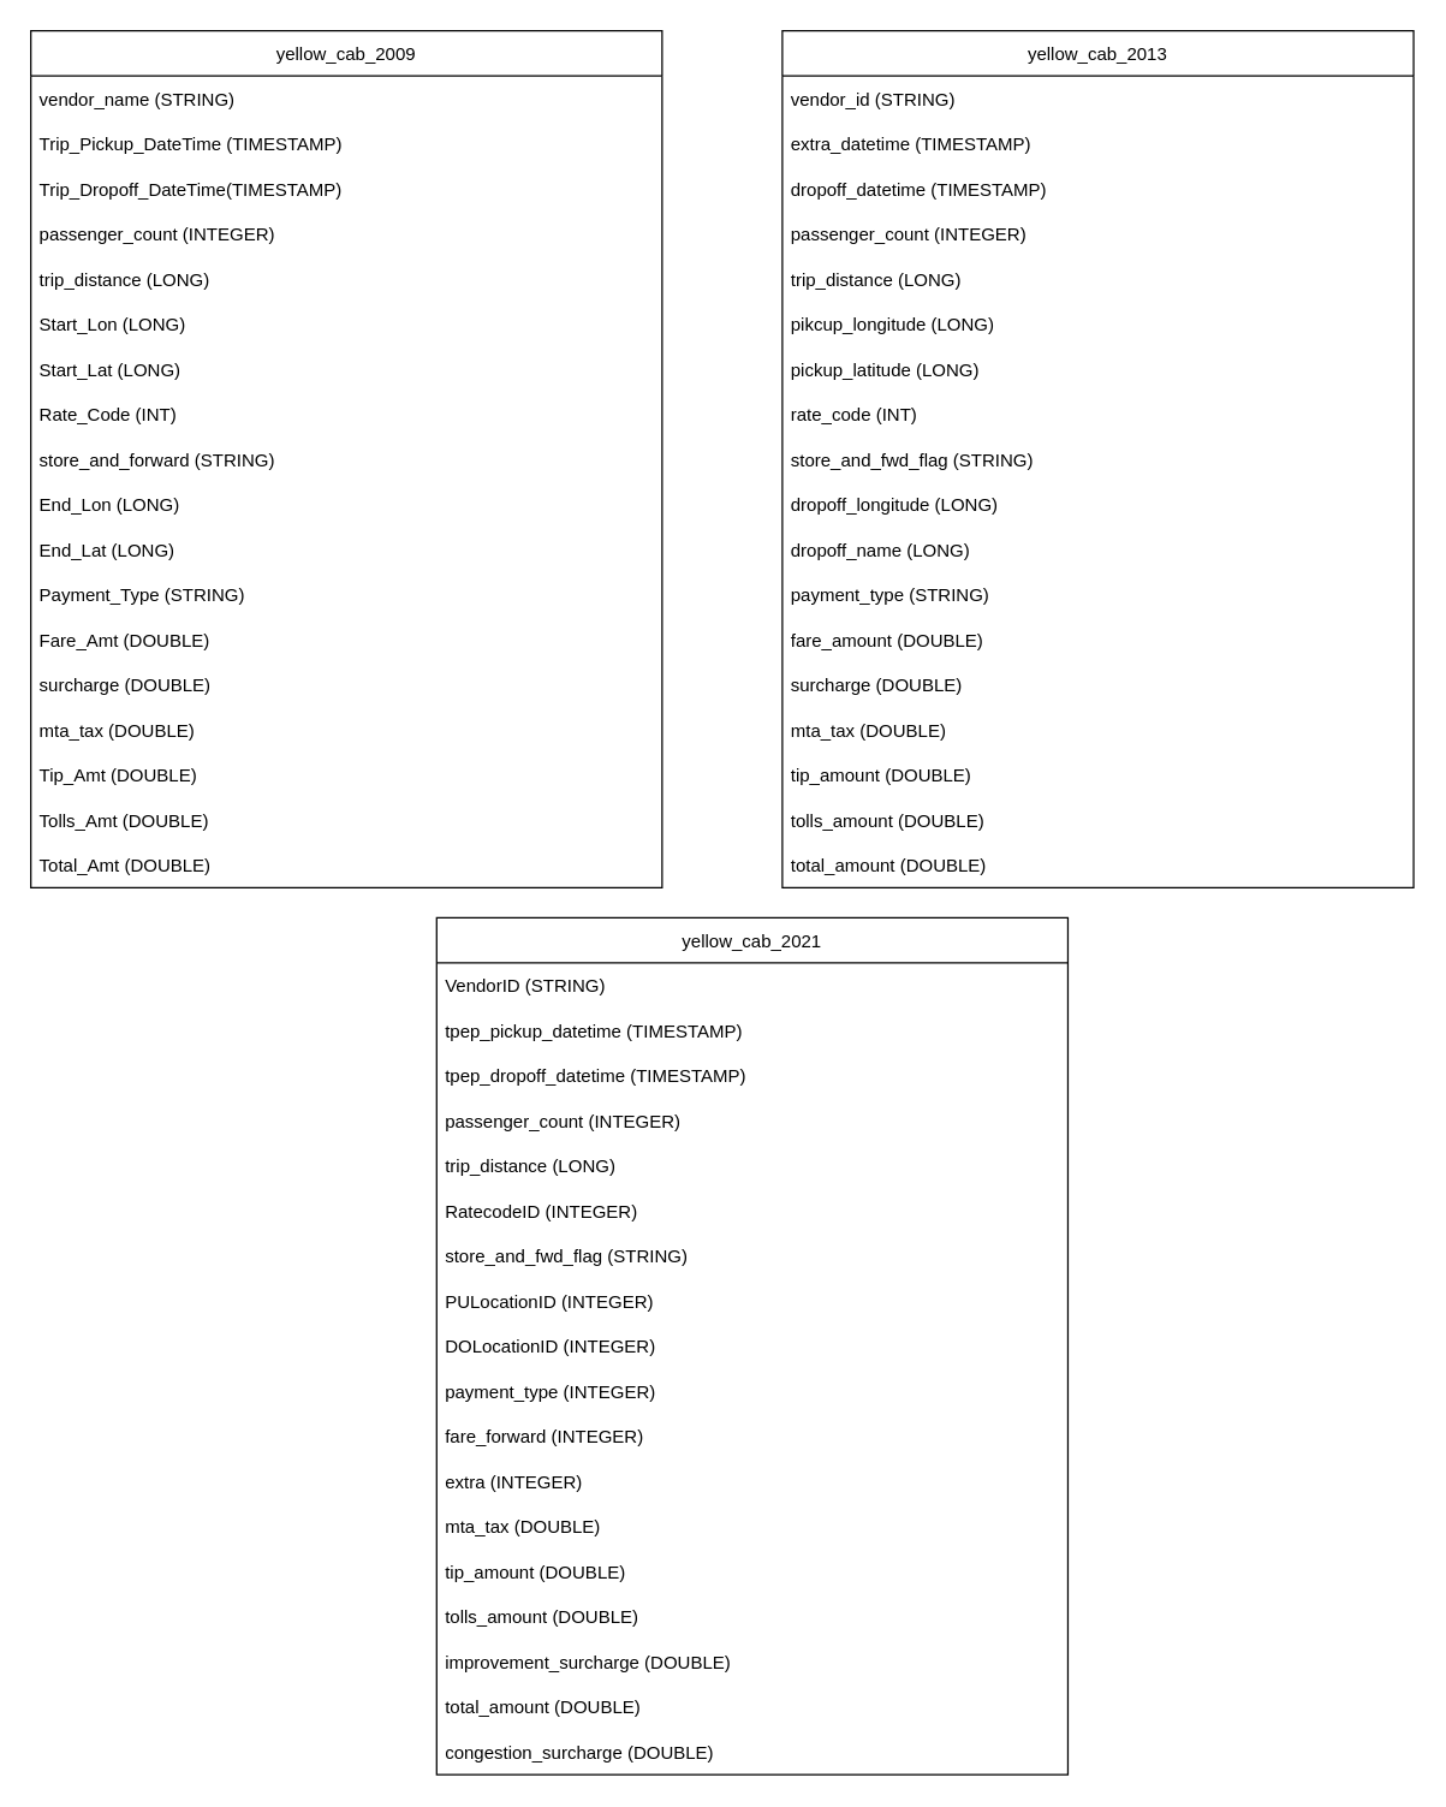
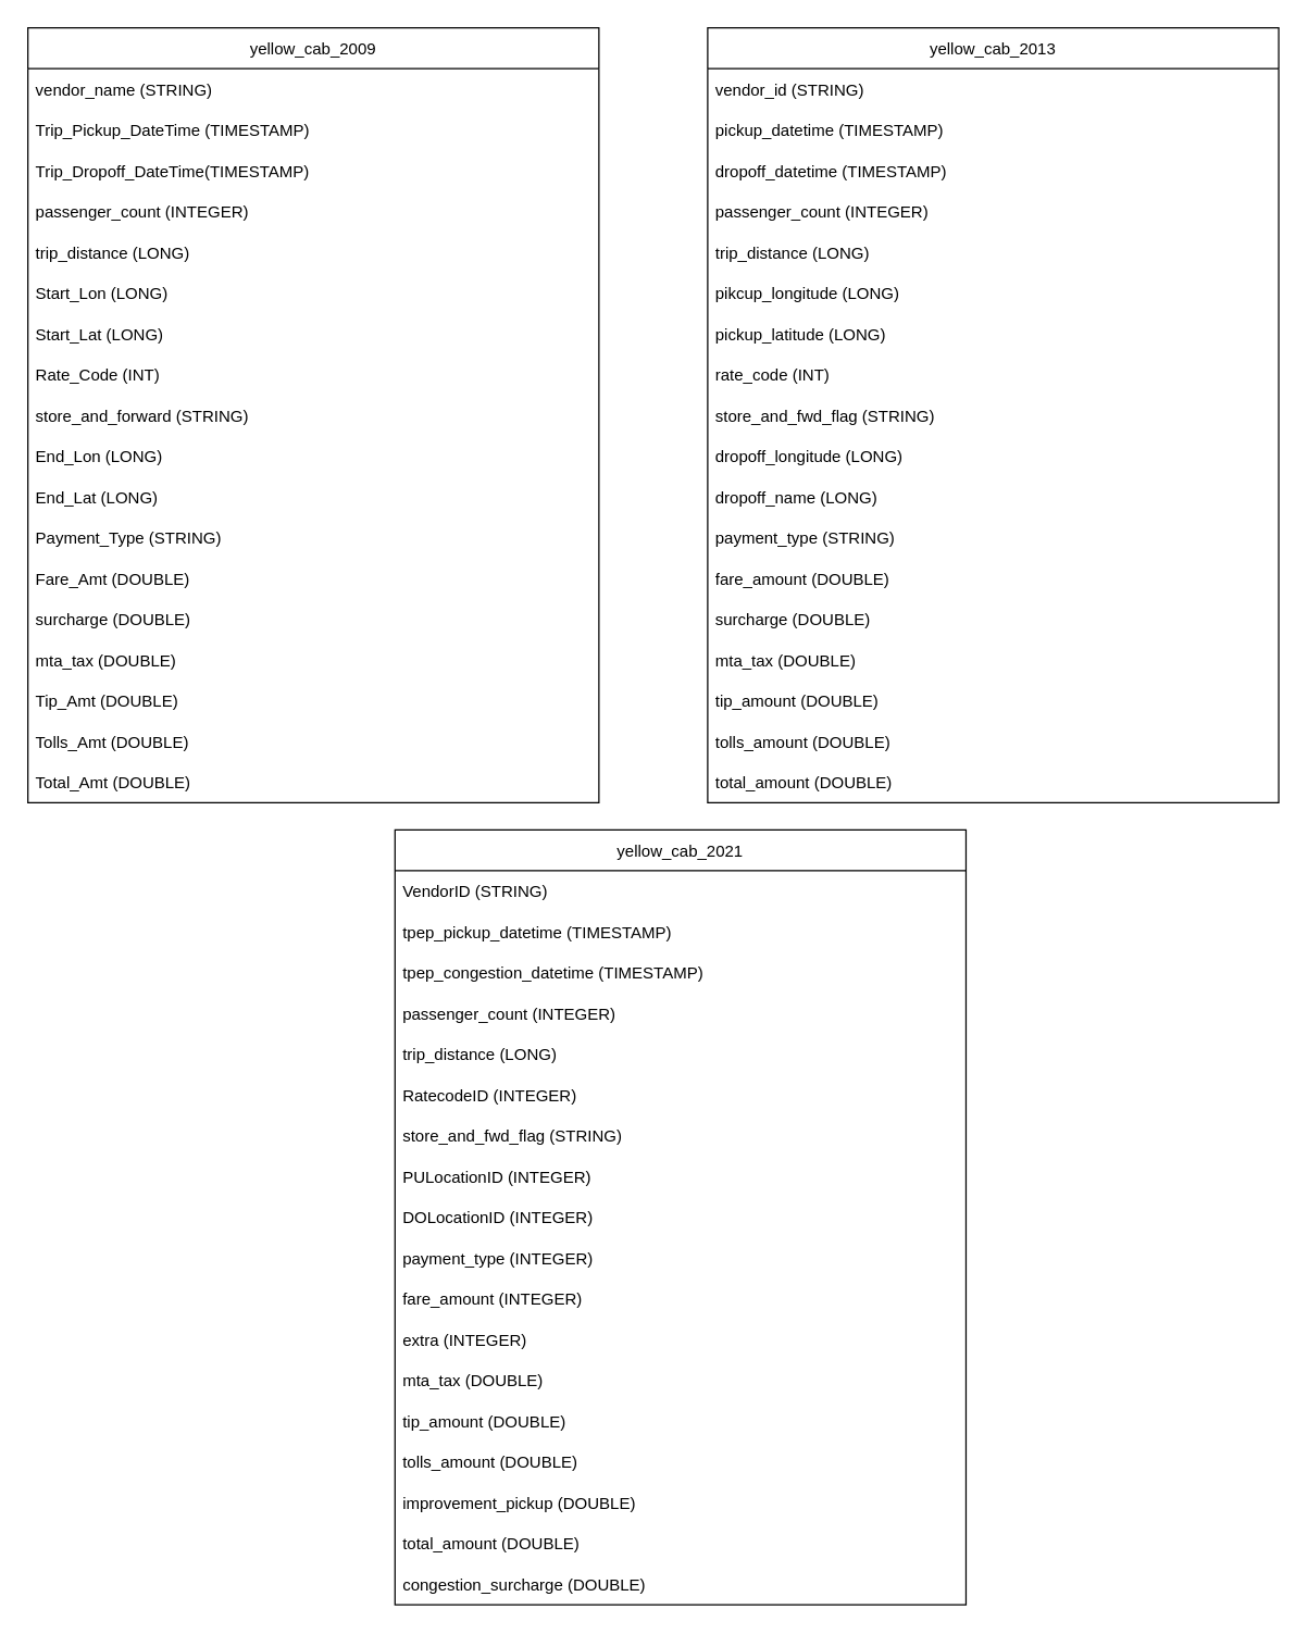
- <mxCell id="23" value="extra_datetime (TIMESTAMP)" style="text;strokeColor=none;fillColor=none;align=left;verticalAlign=middle;spacingLeft=4;spacingRight=4;overflow=hidden;points=[[0,0.5],[1,0.5]];portConstraint=eastwest;rotatable=0;" vertex="1" parent="21"><mxGeometry y="60" width="420" height="30" as="geometry" /></mxCell>
+ <mxCell id="23" value="pickup_datetime (TIMESTAMP)" style="text;strokeColor=none;fillColor=none;align=left;verticalAlign=middle;spacingLeft=4;spacingRight=4;overflow=hidden;points=[[0,0.5],[1,0.5]];portConstraint=eastwest;rotatable=0;" vertex="1" parent="21"><mxGeometry y="60" width="420" height="30" as="geometry" /></mxCell>
- <mxCell id="43" value="tpep_dropoff_datetime (TIMESTAMP)" style="text;strokeColor=none;fillColor=none;align=left;verticalAlign=middle;spacingLeft=4;spacingRight=4;overflow=hidden;points=[[0,0.5],[1,0.5]];portConstraint=eastwest;rotatable=0;" vertex="1" parent="40"><mxGeometry y="90" width="420" height="30" as="geometry" /></mxCell>
+ <mxCell id="43" value="tpep_congestion_datetime (TIMESTAMP)" style="text;strokeColor=none;fillColor=none;align=left;verticalAlign=middle;spacingLeft=4;spacingRight=4;overflow=hidden;points=[[0,0.5],[1,0.5]];portConstraint=eastwest;rotatable=0;" vertex="1" parent="40"><mxGeometry y="90" width="420" height="30" as="geometry" /></mxCell>
- <mxCell id="51" value="fare_forward (INTEGER)" style="text;strokeColor=none;fillColor=none;align=left;verticalAlign=middle;spacingLeft=4;spacingRight=4;overflow=hidden;points=[[0,0.5],[1,0.5]];portConstraint=eastwest;rotatable=0;" vertex="1" parent="40"><mxGeometry y="330" width="420" height="30" as="geometry" /></mxCell>
+ <mxCell id="51" value="fare_amount (INTEGER)" style="text;strokeColor=none;fillColor=none;align=left;verticalAlign=middle;spacingLeft=4;spacingRight=4;overflow=hidden;points=[[0,0.5],[1,0.5]];portConstraint=eastwest;rotatable=0;" vertex="1" parent="40"><mxGeometry y="330" width="420" height="30" as="geometry" /></mxCell>
- <mxCell id="56" value="improvement_surcharge (DOUBLE)" style="text;strokeColor=none;fillColor=none;align=left;verticalAlign=middle;spacingLeft=4;spacingRight=4;overflow=hidden;points=[[0,0.5],[1,0.5]];portConstraint=eastwest;rotatable=0;" vertex="1" parent="40"><mxGeometry y="480" width="420" height="30" as="geometry" /></mxCell>
+ <mxCell id="56" value="improvement_pickup (DOUBLE)" style="text;strokeColor=none;fillColor=none;align=left;verticalAlign=middle;spacingLeft=4;spacingRight=4;overflow=hidden;points=[[0,0.5],[1,0.5]];portConstraint=eastwest;rotatable=0;" vertex="1" parent="40"><mxGeometry y="480" width="420" height="30" as="geometry" /></mxCell>
